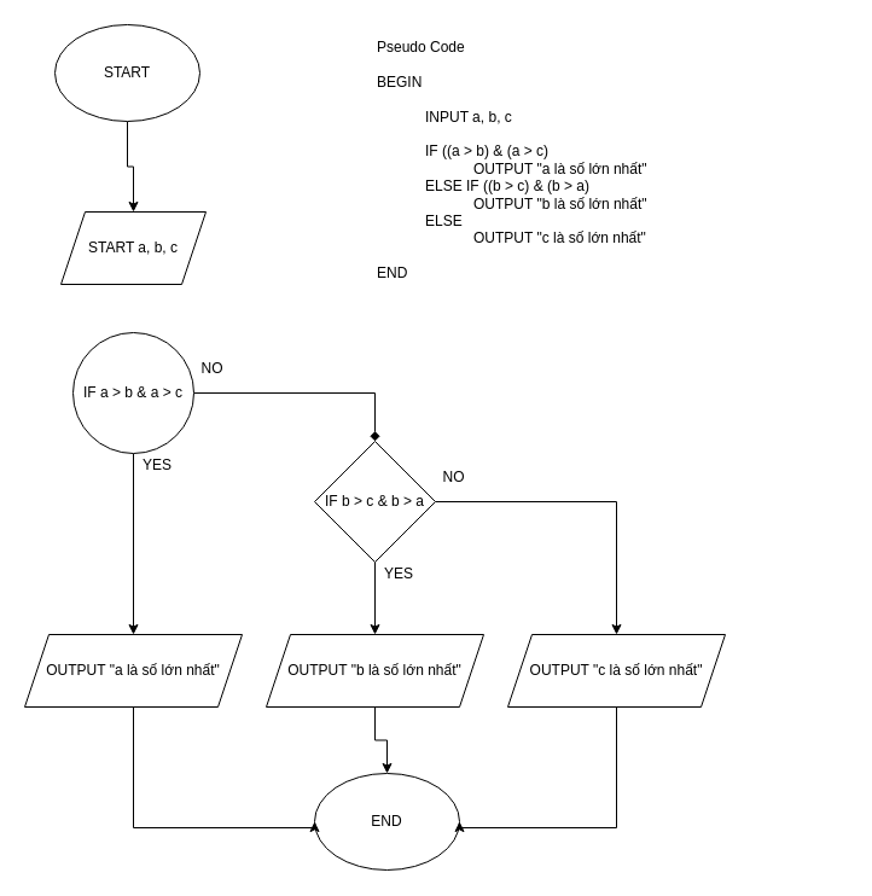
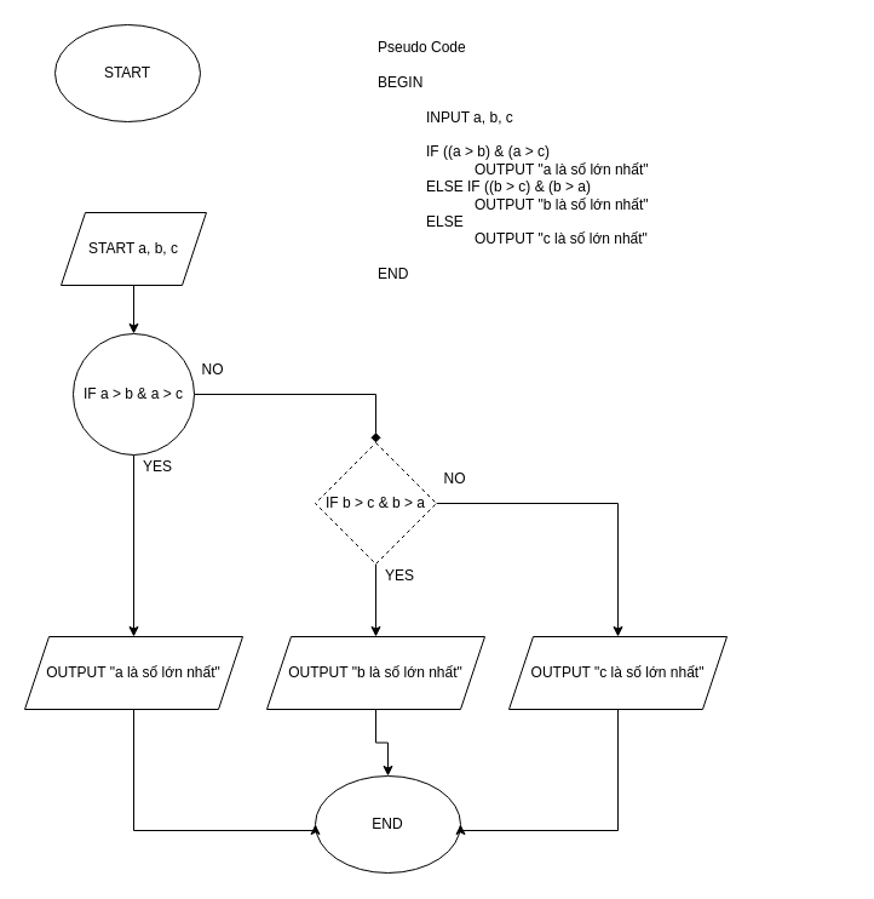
- <mxCell id="2" value="" style="edgeStyle=orthogonalEdgeStyle;rounded=0;orthogonalLoop=1;jettySize=auto;html=1;" edge="1" parent="1" source="3" target="6"><mxGeometry relative="1" as="geometry" /></mxCell>
+ <mxCell id="5" value="" style="edgeStyle=orthogonalEdgeStyle;rounded=0;orthogonalLoop=1;jettySize=auto;html=1;" edge="1" parent="1" source="6" target="9"><mxGeometry relative="1" as="geometry" /></mxCell>
- <mxCell id="15" value="IF b &amp;gt; c &amp;amp; b &amp;gt; a" style="rhombus;whiteSpace=wrap;html=1;" vertex="1" parent="1"><mxGeometry x="260" y="365" width="100" height="100" as="geometry" /></mxCell>
+ <mxCell id="15" value="IF b &amp;gt; c &amp;amp; b &amp;gt; a" style="rhombus;whiteSpace=wrap;html=1;dashed=1;" vertex="1" parent="1"><mxGeometry x="260" y="365" width="100" height="100" as="geometry" /></mxCell>
